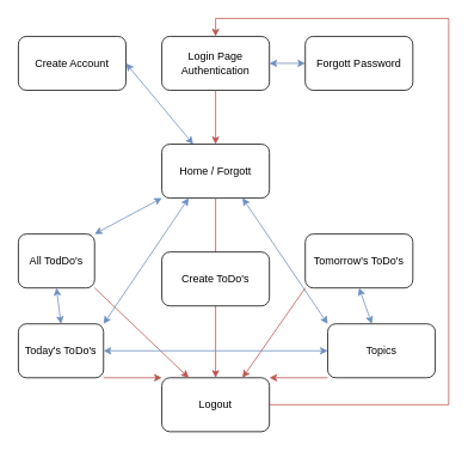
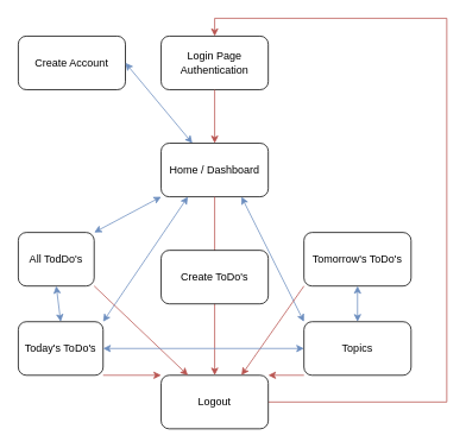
- <mxCell id="6" value="" style="endArrow=classic;startArrow=classic;html=1;rounded=0;exitX=1;exitY=0.5;exitDx=0;exitDy=0;entryX=0;entryY=0.5;entryDx=0;entryDy=0;fillColor=#dae8fc;strokeColor=#6c8ebf;" edge="1" parent="1" source="2" target="5"><mxGeometry width="50" height="50" relative="1" as="geometry"><mxPoint x="330" y="150" as="sourcePoint" /><mxPoint x="380" y="100" as="targetPoint" /></mxGeometry></mxCell>
- <mxCell id="5" value="Forgott Password" style="rounded=1;whiteSpace=wrap;html=1;" vertex="1" parent="1"><mxGeometry x="340" y="40" width="120" height="60" as="geometry" /></mxCell>
- <mxCell id="7" value="Home / Forgott" style="rounded=1;whiteSpace=wrap;html=1;" vertex="1" parent="1"><mxGeometry x="180" y="160" width="120" height="60" as="geometry" /></mxCell>
+ <mxCell id="7" value="Home / Dashboard" style="rounded=1;whiteSpace=wrap;html=1;" vertex="1" parent="1"><mxGeometry x="180" y="160" width="120" height="60" as="geometry" /></mxCell>
- <mxCell id="12" value="Topics" style="rounded=1;whiteSpace=wrap;html=1;" vertex="1" parent="1"><mxGeometry x="365" y="360" width="120" height="60" as="geometry" /></mxCell>
+ <mxCell id="12" value="Topics" style="rounded=1;whiteSpace=wrap;html=1;" vertex="1" parent="1"><mxGeometry x="340" y="360" width="120" height="60" as="geometry" /></mxCell>
